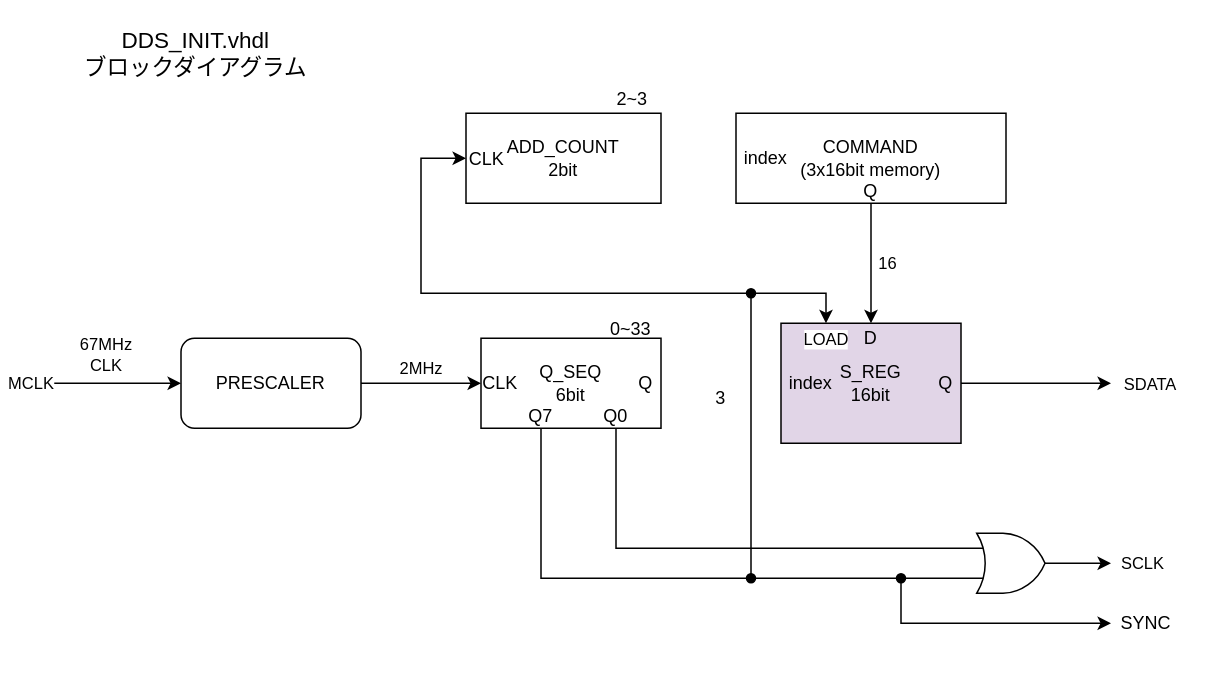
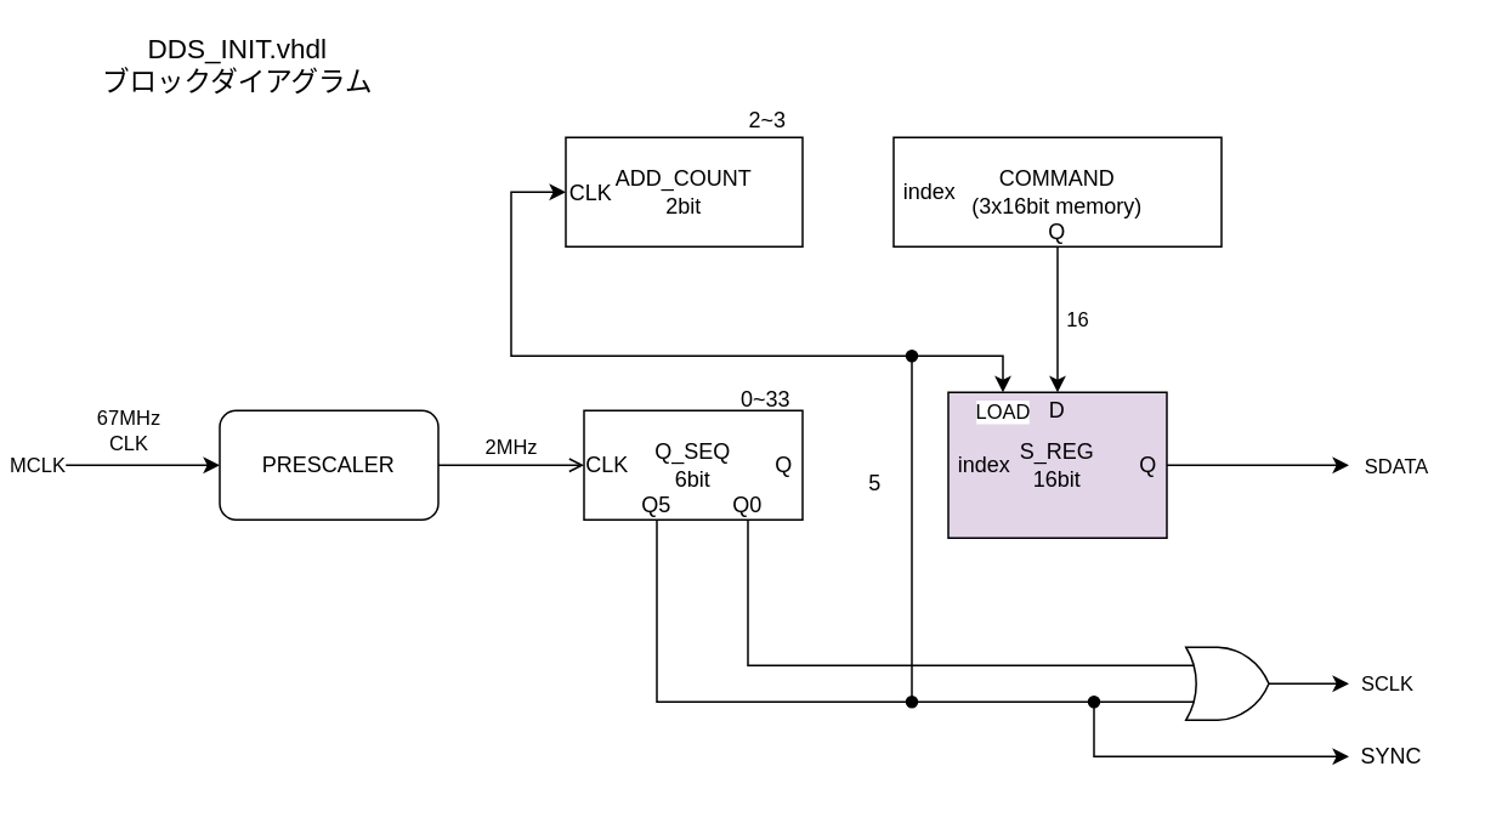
- <mxCell id="3" value="2MHz" style="edgeStyle=orthogonalEdgeStyle;rounded=0;orthogonalLoop=1;jettySize=auto;html=1;exitX=1;exitY=0.5;exitDx=0;exitDy=0;entryX=0;entryY=0.5;entryDx=0;entryDy=0;" edge="1" parent="1" source="7" target="8"><mxGeometry y="10" relative="1" as="geometry"><mxPoint as="offset" /></mxGeometry></mxCell>
+ <mxCell id="3" value="2MHz" style="edgeStyle=orthogonalEdgeStyle;rounded=0;orthogonalLoop=1;jettySize=auto;html=1;exitX=1;exitY=0.5;exitDx=0;exitDy=0;entryX=0;entryY=0.5;entryDx=0;entryDy=0;endArrow=open;" edge="1" parent="1" source="7" target="8"><mxGeometry y="10" relative="1" as="geometry"><mxPoint as="offset" /></mxGeometry></mxCell>
- <mxCell id="17" value="3" style="text;html=1;align=center;verticalAlign=middle;whiteSpace=wrap;rounded=0;" vertex="1" parent="1"><mxGeometry x="450" y="250" width="60" height="30" as="geometry" /></mxCell>
+ <mxCell id="17" value="5" style="text;html=1;align=center;verticalAlign=middle;whiteSpace=wrap;rounded=0;" vertex="1" parent="1"><mxGeometry x="450" y="250" width="60" height="30" as="geometry" /></mxCell>
- <mxCell id="25" value="Q7" style="text;html=1;align=center;verticalAlign=middle;whiteSpace=wrap;rounded=0;" vertex="1" parent="1"><mxGeometry x="350" y="272" width="20" height="10" as="geometry" /></mxCell>
+ <mxCell id="25" value="Q5" style="text;html=1;align=center;verticalAlign=middle;whiteSpace=wrap;rounded=0;" vertex="1" parent="1"><mxGeometry x="350" y="272" width="20" height="10" as="geometry" /></mxCell>
